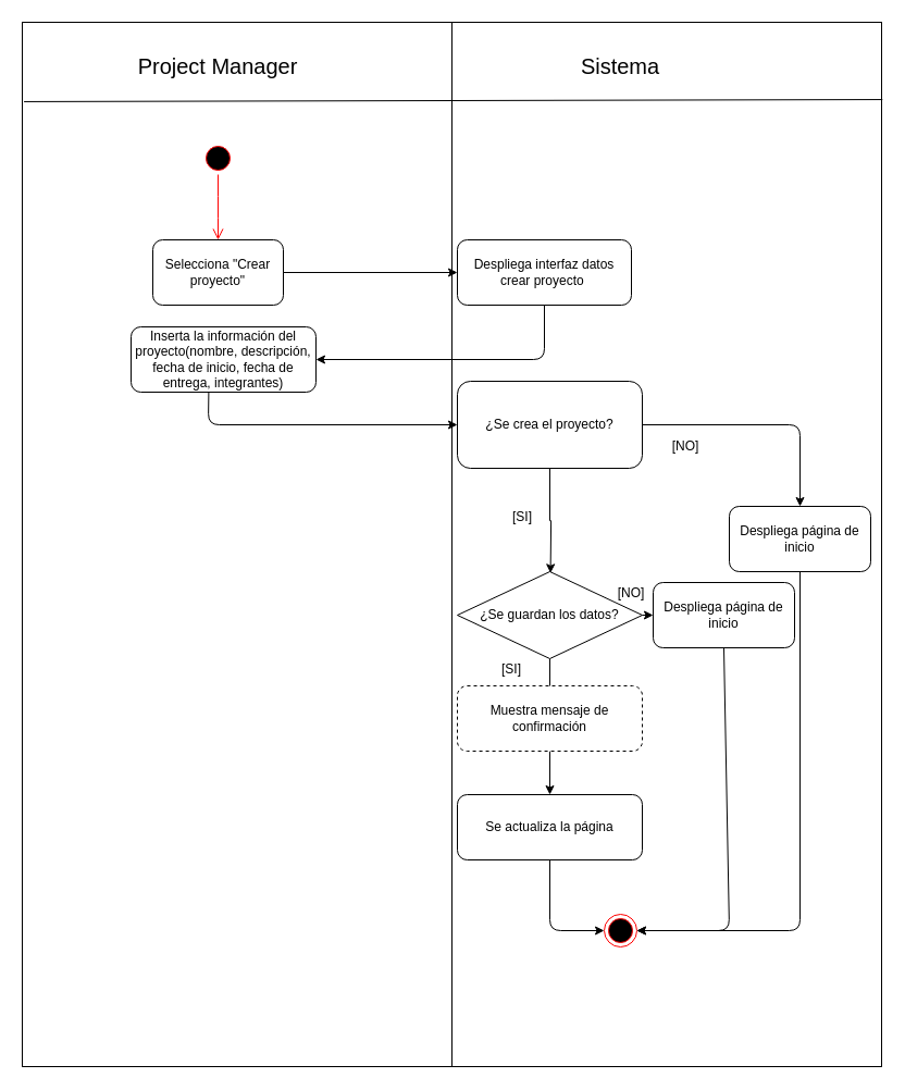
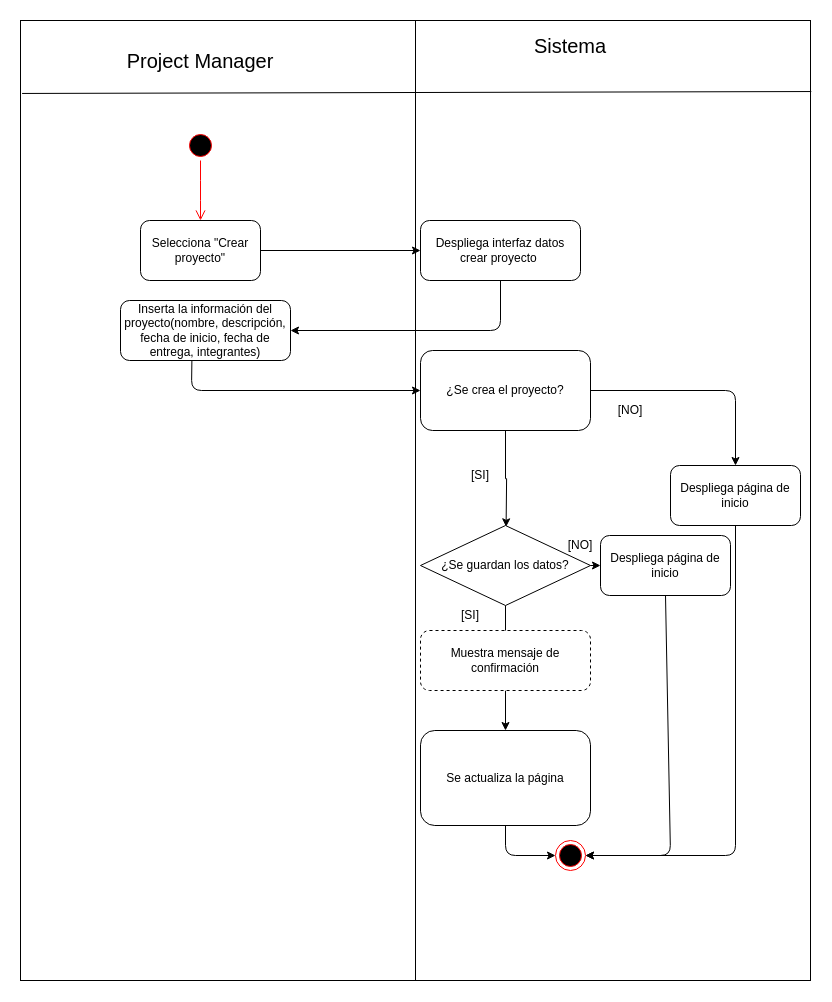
- <mxCell id="6" value="Sistema" style="text;html=1;strokeColor=none;fillColor=none;align=center;verticalAlign=middle;whiteSpace=wrap;rounded=0;fontSize=20;" vertex="1" parent="1"><mxGeometry x="510" y="50" width="120" height="20" as="geometry" /></mxCell>
+ <mxCell id="6" value="Sistema" style="text;html=1;strokeColor=none;fillColor=none;align=center;verticalAlign=middle;whiteSpace=wrap;rounded=0;fontSize=20;" vertex="1" parent="1"><mxGeometry x="510" y="35" width="120" height="20" as="geometry" /></mxCell>
- <mxCell id="17" value="Se actualiza la página" style="rounded=1;whiteSpace=wrap;html=1;fontSize=12;" vertex="1" parent="1"><mxGeometry x="420" y="730" width="170" height="60" as="geometry" /></mxCell>
+ <mxCell id="17" value="Se actualiza la página" style="rounded=1;whiteSpace=wrap;html=1;fontSize=12;" vertex="1" parent="1"><mxGeometry x="420" y="730" width="170" height="95" as="geometry" /></mxCell>
